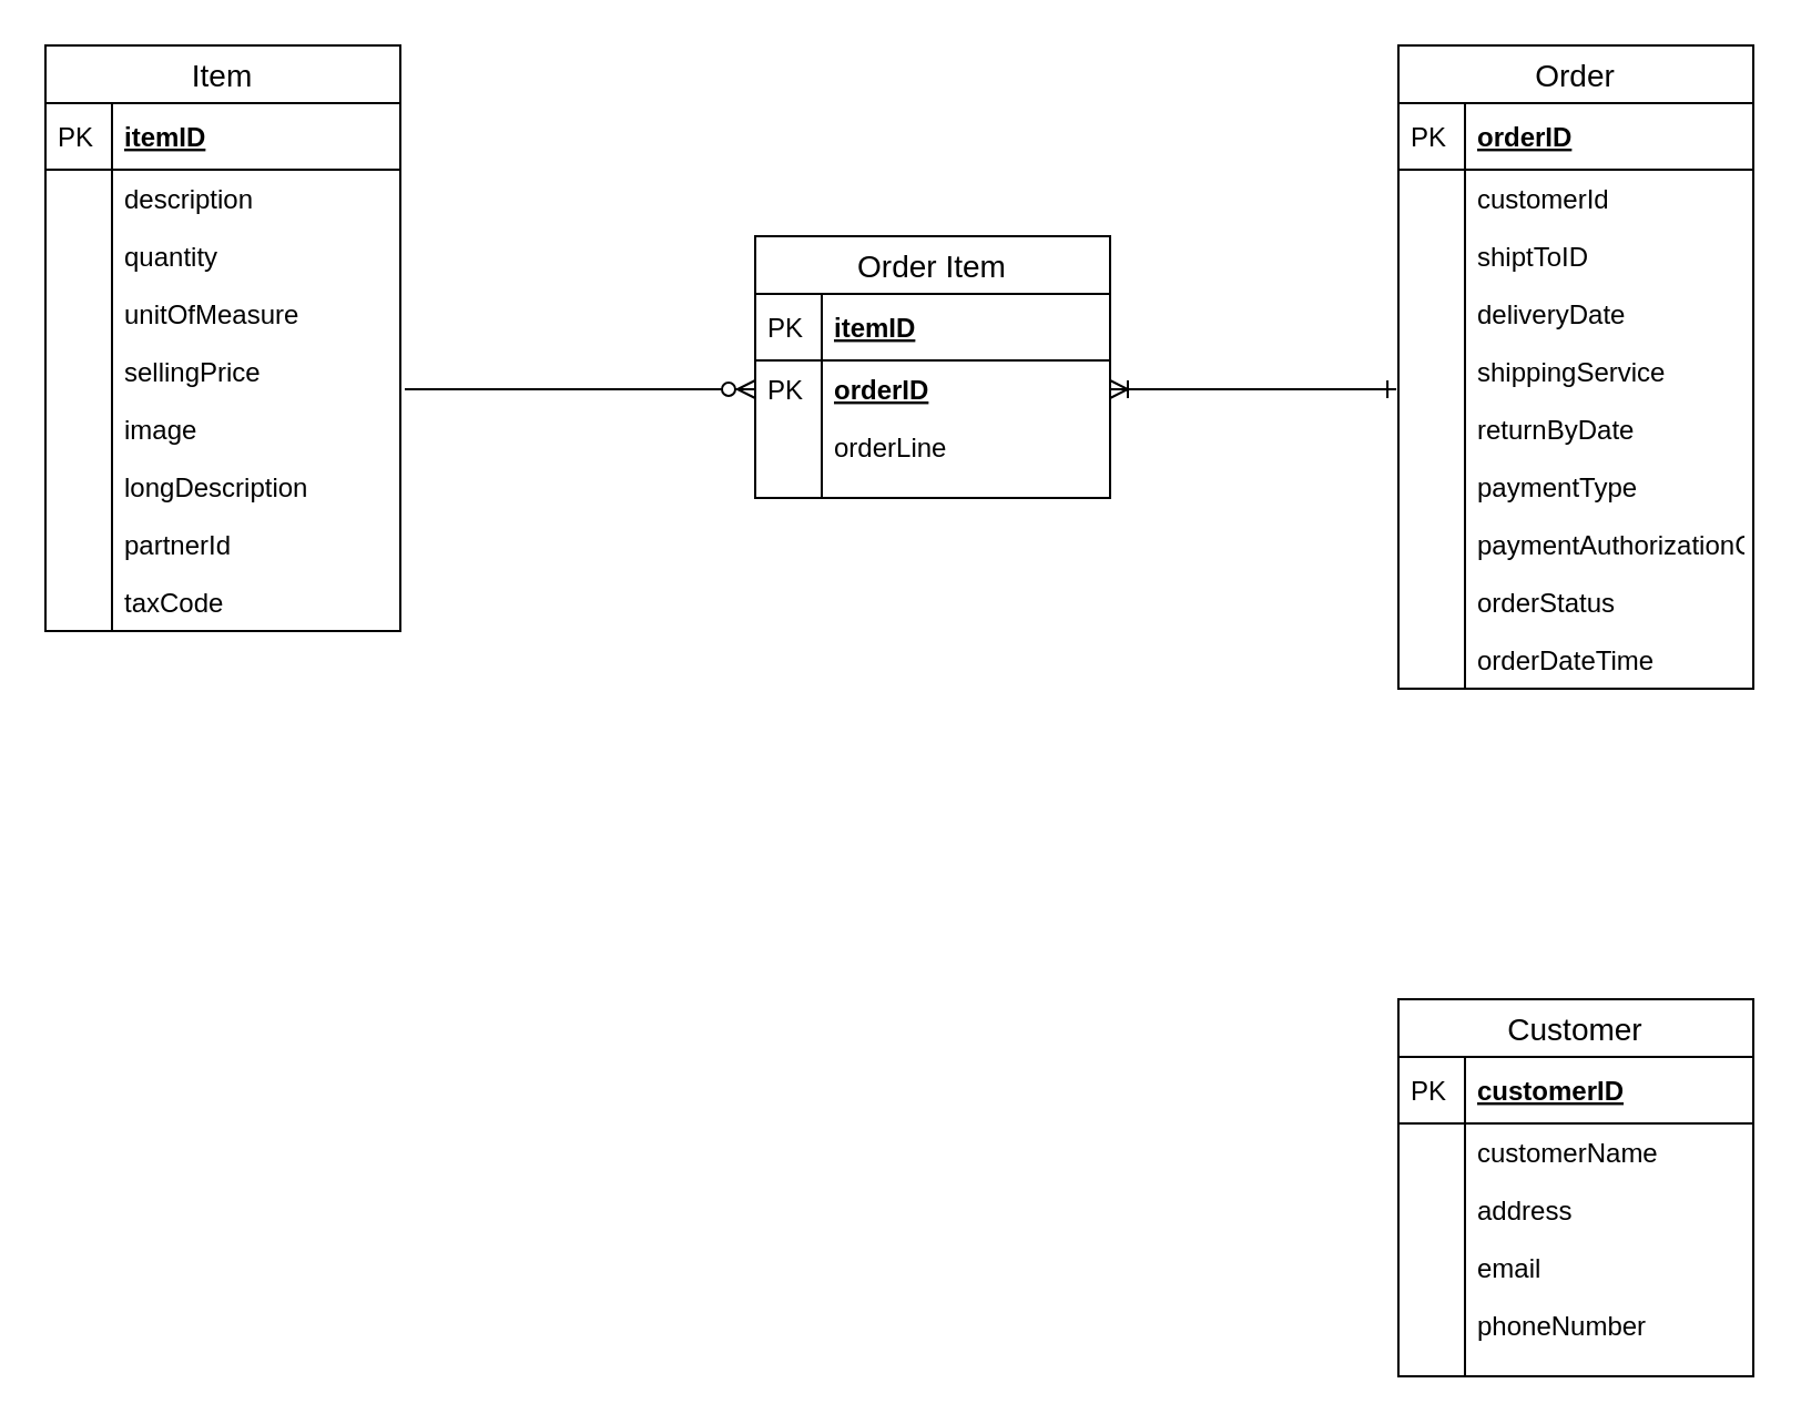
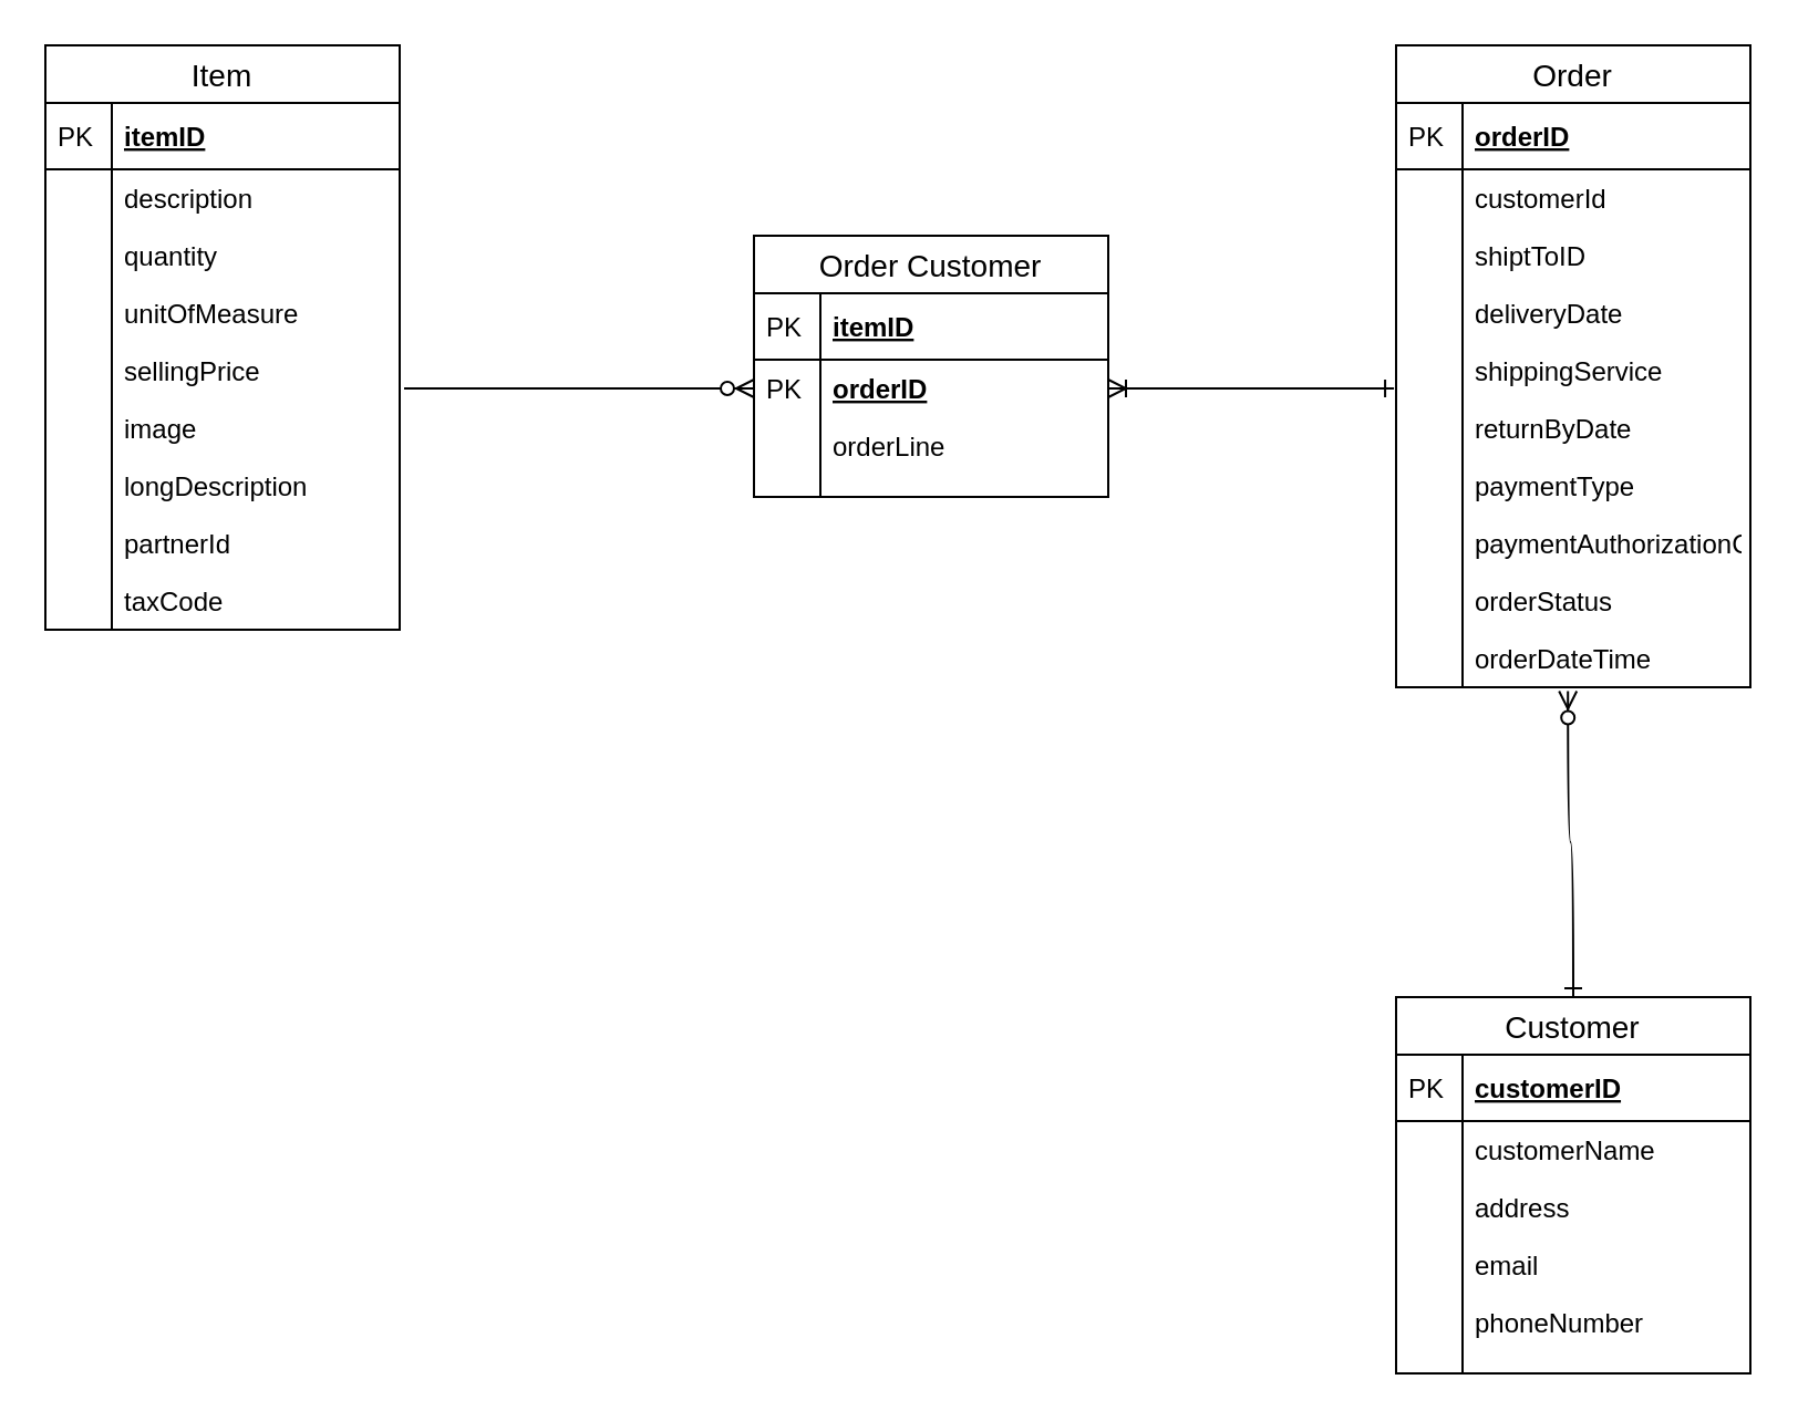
- <mxCell id="43" value="Order Item" style="swimlane;fontStyle=0;childLayout=stackLayout;horizontal=1;startSize=26;horizontalStack=0;resizeParent=1;resizeParentMax=0;resizeLast=0;collapsible=1;marginBottom=0;align=center;fontSize=14;" vertex="1" parent="1"><mxGeometry x="340" y="106" width="160" height="118" as="geometry" /></mxCell>
+ <mxCell id="43" value="Order Customer" style="swimlane;fontStyle=0;childLayout=stackLayout;horizontal=1;startSize=26;horizontalStack=0;resizeParent=1;resizeParentMax=0;resizeLast=0;collapsible=1;marginBottom=0;align=center;fontSize=14;" vertex="1" parent="1"><mxGeometry x="340" y="106" width="160" height="118" as="geometry" /></mxCell>
+ <mxCell id="53" style="edgeStyle=orthogonalEdgeStyle;orthogonalLoop=1;jettySize=auto;html=1;exitX=0.5;exitY=0;exitDx=0;exitDy=0;entryX=0.485;entryY=1.068;entryDx=0;entryDy=0;entryPerimeter=0;startArrow=ERone;startFill=0;endArrow=ERzeroToMany;endFill=1;curved=1;" edge="1" parent="1" source="54" target="21"><mxGeometry relative="1" as="geometry"><Array as="points"><mxPoint x="710" y="380" /><mxPoint x="708" y="380" /></Array></mxGeometry></mxCell>
